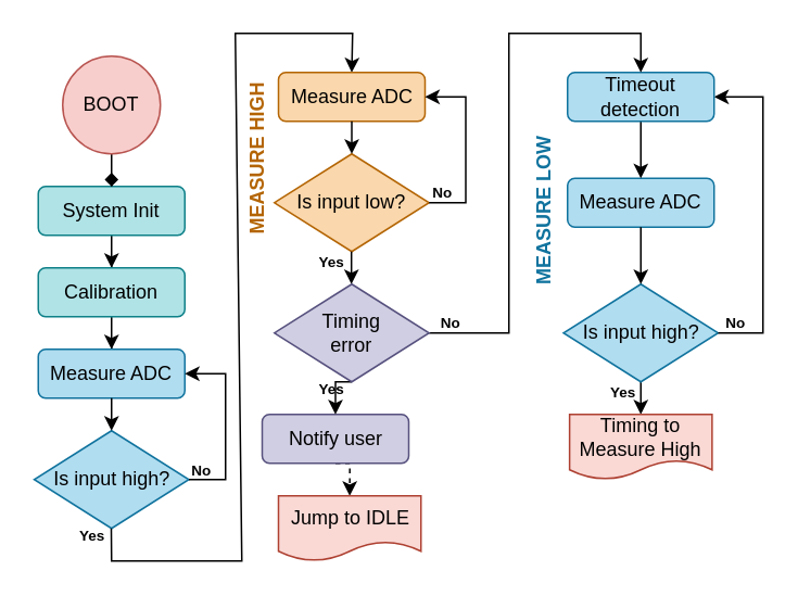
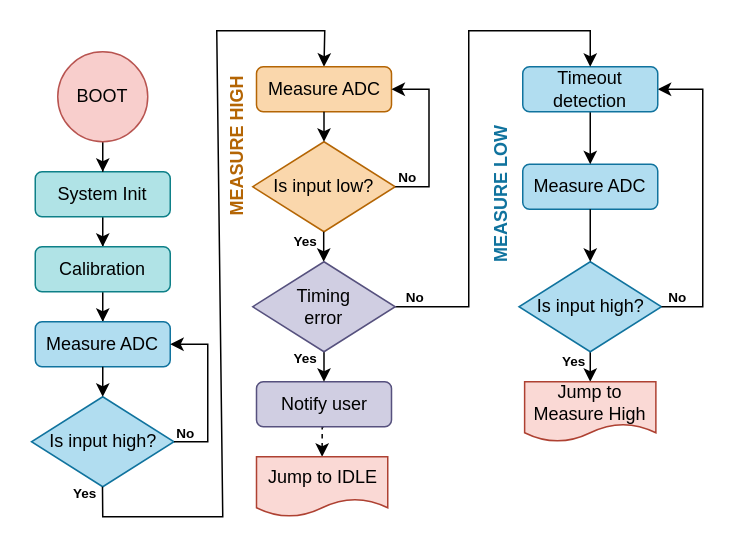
- <mxCell id="4" value="" style="edgeStyle=orthogonalEdgeStyle;rounded=0;orthogonalLoop=1;jettySize=auto;html=1;entryX=0.5;entryY=0;entryDx=0;entryDy=0;endArrow=diamond;" edge="1" parent="1" source="5" target="3"><mxGeometry relative="1" as="geometry"><mxPoint x="118" y="94" as="targetPoint" /></mxGeometry></mxCell>
+ <mxCell id="4" value="" style="edgeStyle=orthogonalEdgeStyle;rounded=0;orthogonalLoop=1;jettySize=auto;html=1;entryX=0.5;entryY=0;entryDx=0;entryDy=0;" edge="1" parent="1" source="5" target="3"><mxGeometry relative="1" as="geometry"><mxPoint x="118" y="94" as="targetPoint" /></mxGeometry></mxCell>
- <mxCell id="31" value="Timing to Measure High" style="shape=document;whiteSpace=wrap;html=1;boundedLbl=1;fillColor=#fad9d5;strokeColor=#ae4132;" vertex="1" parent="1"><mxGeometry x="349.25" y="254" width="87.5" height="40" as="geometry" /></mxCell>
+ <mxCell id="31" value="Jump to Measure High" style="shape=document;whiteSpace=wrap;html=1;boundedLbl=1;fillColor=#fad9d5;strokeColor=#ae4132;" vertex="1" parent="1"><mxGeometry x="349.25" y="254" width="87.5" height="40" as="geometry" /></mxCell>
- <mxCell id="24" value="Notify user" style="rounded=1;whiteSpace=wrap;html=1;fillColor=#d0cee2;strokeColor=#56517e;" vertex="1" parent="1"><mxGeometry x="160.5" y="254" width="90" height="30" as="geometry" /></mxCell>
+ <mxCell id="24" value="Notify user" style="rounded=1;whiteSpace=wrap;html=1;fillColor=#d0cee2;strokeColor=#56517e;" vertex="1" parent="1"><mxGeometry x="170.5" y="254" width="90" height="30" as="geometry" /></mxCell>
